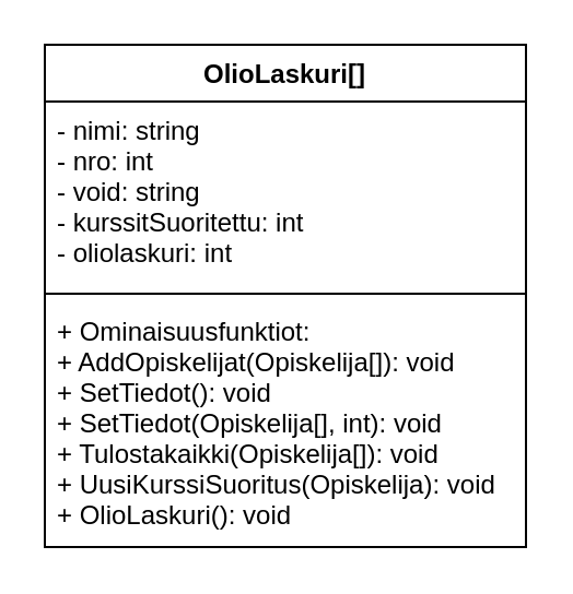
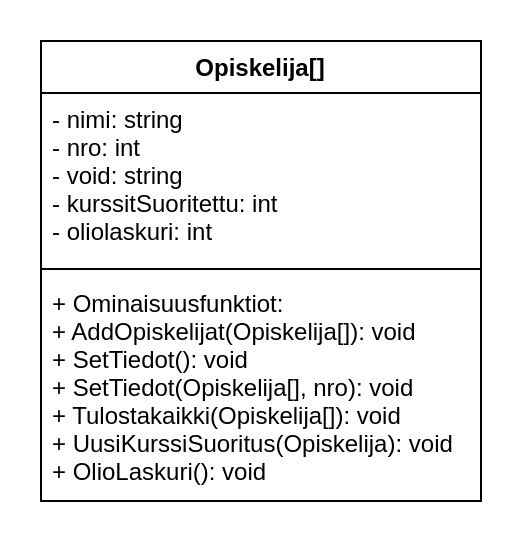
- <mxCell id="2" value="OlioLaskuri[]" style="swimlane;fontStyle=1;align=center;verticalAlign=top;childLayout=stackLayout;horizontal=1;startSize=26;horizontalStack=0;resizeParent=1;resizeParentMax=0;resizeLast=0;collapsible=1;marginBottom=0;" vertex="1" parent="1"><mxGeometry x="20" y="20" width="220" height="230" as="geometry" /></mxCell>
+ <mxCell id="2" value="Opiskelija[]" style="swimlane;fontStyle=1;align=center;verticalAlign=top;childLayout=stackLayout;horizontal=1;startSize=26;horizontalStack=0;resizeParent=1;resizeParentMax=0;resizeLast=0;collapsible=1;marginBottom=0;" vertex="1" parent="1"><mxGeometry x="20" y="20" width="220" height="230" as="geometry" /></mxCell>
- <mxCell id="5" value="+ Ominaisuusfunktiot:&#10;+ AddOpiskelijat(Opiskelija[]): void&#10;+ SetTiedot(): void&#10;+ SetTiedot(Opiskelija[], int): void&#10;+ Tulostakaikki(Opiskelija[]): void&#10;+ UusiKurssiSuoritus(Opiskelija): void&#10;+ OlioLaskuri(): void" style="text;strokeColor=none;fillColor=none;align=left;verticalAlign=top;spacingLeft=4;spacingRight=4;overflow=hidden;rotatable=0;points=[[0,0.5],[1,0.5]];portConstraint=eastwest;" vertex="1" parent="2"><mxGeometry y="118" width="220" height="112" as="geometry" /></mxCell>
+ <mxCell id="5" value="+ Ominaisuusfunktiot:&#10;+ AddOpiskelijat(Opiskelija[]): void&#10;+ SetTiedot(): void&#10;+ SetTiedot(Opiskelija[], nro): void&#10;+ Tulostakaikki(Opiskelija[]): void&#10;+ UusiKurssiSuoritus(Opiskelija): void&#10;+ OlioLaskuri(): void" style="text;strokeColor=none;fillColor=none;align=left;verticalAlign=top;spacingLeft=4;spacingRight=4;overflow=hidden;rotatable=0;points=[[0,0.5],[1,0.5]];portConstraint=eastwest;" vertex="1" parent="2"><mxGeometry y="118" width="220" height="112" as="geometry" /></mxCell>
